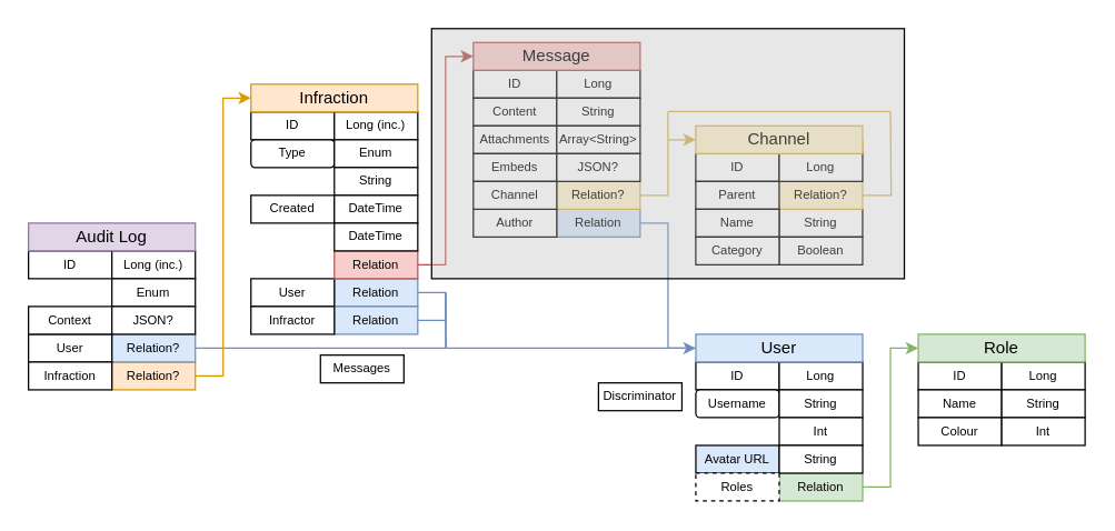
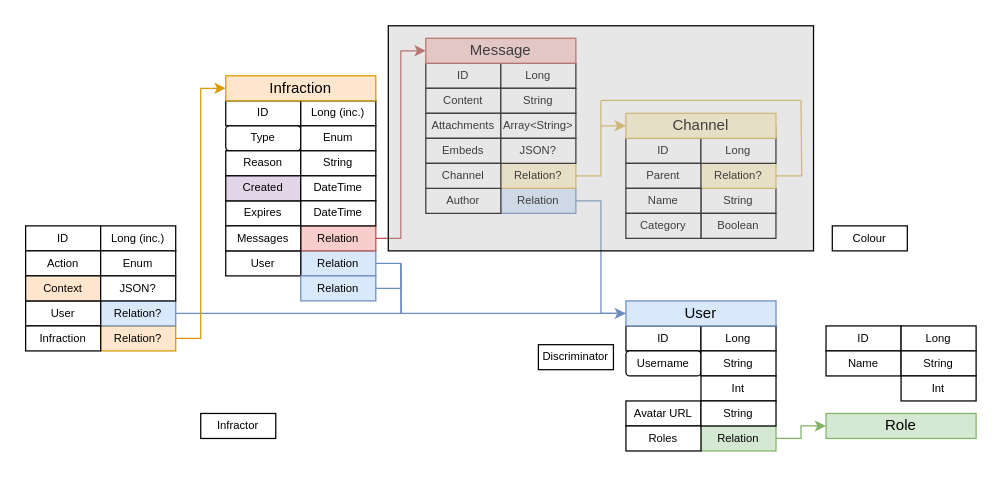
+ <mxCell id="37" value="Reason" style="rounded=0;whiteSpace=wrap;html=1;fontSize=9;" vertex="1" parent="1"><mxGeometry x="180" y="120" width="60" height="20" as="geometry" /></mxCell>
- <mxCell id="40" value="Created" style="rounded=0;whiteSpace=wrap;html=1;fontSize=9;" vertex="1" parent="1"><mxGeometry x="180" y="140" width="60" height="20" as="geometry" /></mxCell>
+ <mxCell id="40" value="Created" style="rounded=0;whiteSpace=wrap;html=1;fontSize=9;fillColor=#e1d5e7;" vertex="1" parent="1"><mxGeometry x="180" y="140" width="60" height="20" as="geometry" /></mxCell>
- <mxCell id="56" value="Audit Log" style="rounded=0;whiteSpace=wrap;html=1;fillColor=#e1d5e7;strokeColor=#9673a6;" vertex="1" parent="1"><mxGeometry x="20" y="160" width="120" height="20" as="geometry" /></mxCell>
+ <mxCell id="39" value="Expires" style="rounded=0;whiteSpace=wrap;html=1;fontSize=9;" vertex="1" parent="1"><mxGeometry x="180" y="160" width="60" height="20" as="geometry" /></mxCell>
+ <mxCell id="45" value="Action" style="rounded=0;whiteSpace=wrap;html=1;fontSize=9;" vertex="1" parent="1"><mxGeometry x="20" y="200" width="60" height="20" as="geometry" /></mxCell>
- <mxCell id="49" value="Context" style="rounded=0;whiteSpace=wrap;html=1;fontSize=9;" vertex="1" parent="1"><mxGeometry x="20" y="220" width="60" height="20" as="geometry" /></mxCell>
+ <mxCell id="49" value="Context" style="rounded=0;whiteSpace=wrap;html=1;fontSize=9;fillColor=#ffe6cc;" vertex="1" parent="1"><mxGeometry x="20" y="220" width="60" height="20" as="geometry" /></mxCell>
- <mxCell id="36" value="Infractor" style="rounded=0;whiteSpace=wrap;html=1;fontSize=9;" vertex="1" parent="1"><mxGeometry x="180" y="220" width="60" height="20" as="geometry" /></mxCell>
+ <mxCell id="36" value="Infractor" style="rounded=0;whiteSpace=wrap;html=1;fontSize=9;" vertex="1" parent="1"><mxGeometry x="160" y="330" width="60" height="20" as="geometry" /></mxCell>
- <mxCell id="54" value="Role" style="rounded=0;whiteSpace=wrap;html=1;fillColor=#d5e8d4;strokeColor=#82b366;" vertex="1" parent="1"><mxGeometry x="660" y="240" width="120" height="20" as="geometry" /></mxCell>
+ <mxCell id="54" value="Role" style="rounded=0;whiteSpace=wrap;html=1;fillColor=#d5e8d4;strokeColor=#82b366;" vertex="1" parent="1"><mxGeometry x="660" y="330" width="120" height="20" as="geometry" /></mxCell>
- <mxCell id="70" value="Messages" style="rounded=0;whiteSpace=wrap;html=1;fontSize=9;" vertex="1" parent="1"><mxGeometry x="230" y="255" width="60" height="20" as="geometry" /></mxCell>
+ <mxCell id="70" value="Messages" style="rounded=0;whiteSpace=wrap;html=1;fontSize=9;" vertex="1" parent="1"><mxGeometry x="180" y="180" width="60" height="20" as="geometry" /></mxCell>
- <mxCell id="23" value="Colour" style="rounded=0;whiteSpace=wrap;html=1;fontSize=9;" vertex="1" parent="1"><mxGeometry x="660" y="300" width="60" height="20" as="geometry" /></mxCell>
+ <mxCell id="23" value="Colour" style="rounded=0;whiteSpace=wrap;html=1;fontSize=9;" vertex="1" parent="1"><mxGeometry x="665" y="180" width="60" height="20" as="geometry" /></mxCell>
- <mxCell id="16" value="Avatar URL" style="rounded=0;whiteSpace=wrap;html=1;fontSize=9;fillColor=#dae8fc;" vertex="1" parent="1"><mxGeometry x="500" y="320" width="60" height="20" as="geometry" /></mxCell>
+ <mxCell id="16" value="Avatar URL" style="rounded=0;whiteSpace=wrap;html=1;fontSize=9;" vertex="1" parent="1"><mxGeometry x="500" y="320" width="60" height="20" as="geometry" /></mxCell>
- <mxCell id="27" value="Roles" style="rounded=0;whiteSpace=wrap;html=1;fontSize=9;dashed=1;" vertex="1" parent="1"><mxGeometry x="500" y="340" width="60" height="20" as="geometry" /></mxCell>
+ <mxCell id="27" value="Roles" style="rounded=0;whiteSpace=wrap;html=1;fontSize=9;" vertex="1" parent="1"><mxGeometry x="500" y="340" width="60" height="20" as="geometry" /></mxCell>
